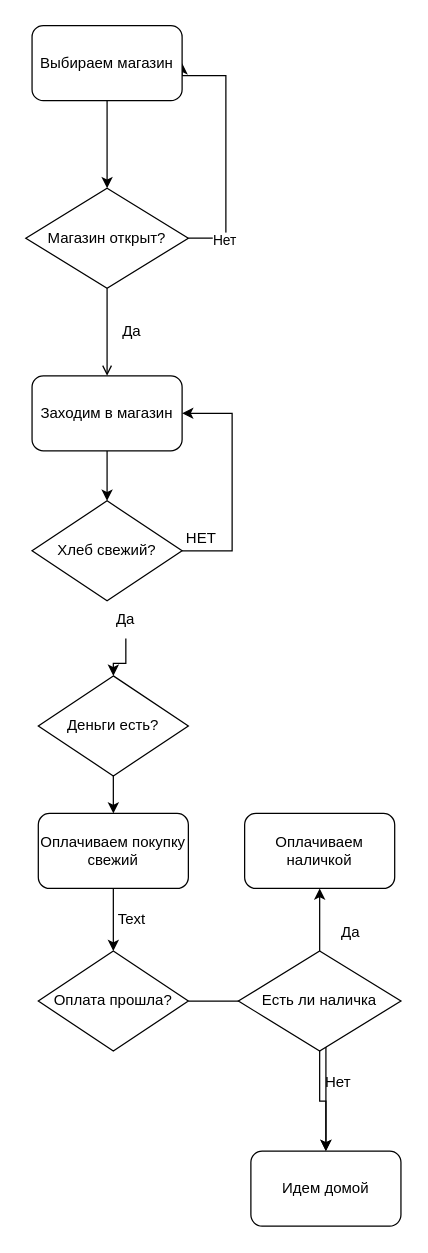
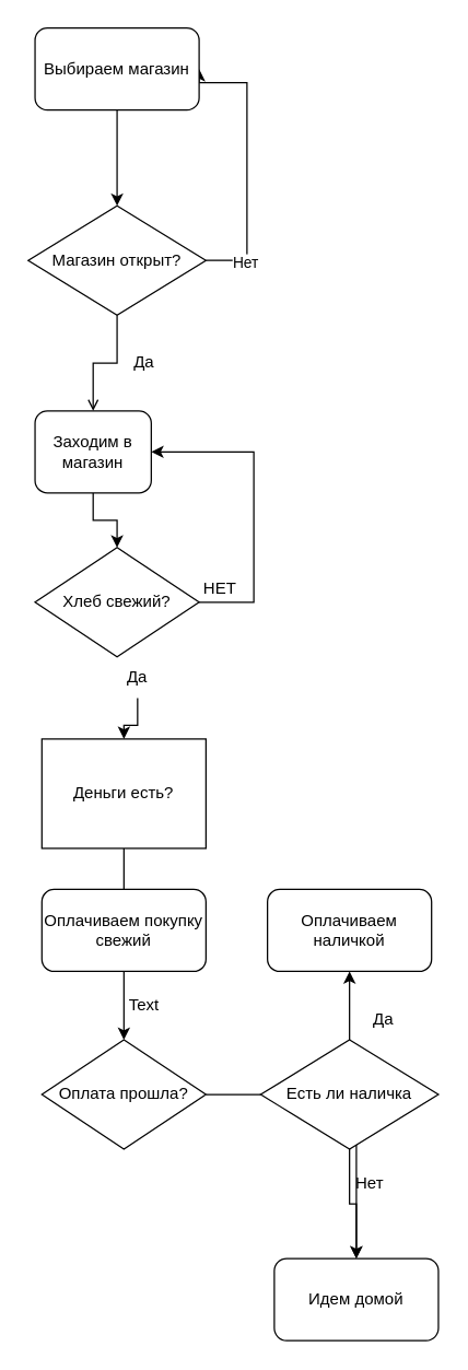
- <mxCell id="3" value="Заходим в магазин" style="rounded=1;whiteSpace=wrap;html=1;" vertex="1" parent="1"><mxGeometry x="25" y="300" width="120" height="60" as="geometry" /></mxCell>
+ <mxCell id="3" value="Заходим в магазин" style="rounded=1;whiteSpace=wrap;html=1;" vertex="1" parent="1"><mxGeometry x="25" y="300" width="85" height="60" as="geometry" /></mxCell>
- <mxCell id="20" value="Деньги есть?" style="rhombus;whiteSpace=wrap;html=1;" vertex="1" parent="1"><mxGeometry x="30" y="540" width="120" height="80" as="geometry" /></mxCell>
+ <mxCell id="20" value="Деньги есть?" style="whiteSpace=wrap;html=1;rounded=0;" vertex="1" parent="1"><mxGeometry x="30" y="540" width="120" height="80" as="geometry" /></mxCell>
- <mxCell id="19" value="" style="edgeStyle=orthogonalEdgeStyle;rounded=0;orthogonalLoop=1;jettySize=auto;html=1;" edge="1" parent="1" source="20" target="8"><mxGeometry relative="1" as="geometry" /></mxCell>
+ <mxCell id="19" value="" style="edgeStyle=orthogonalEdgeStyle;rounded=0;orthogonalLoop=1;jettySize=auto;html=1;endArrow=none;" edge="1" parent="1" source="20" target="8"><mxGeometry relative="1" as="geometry" /></mxCell>
